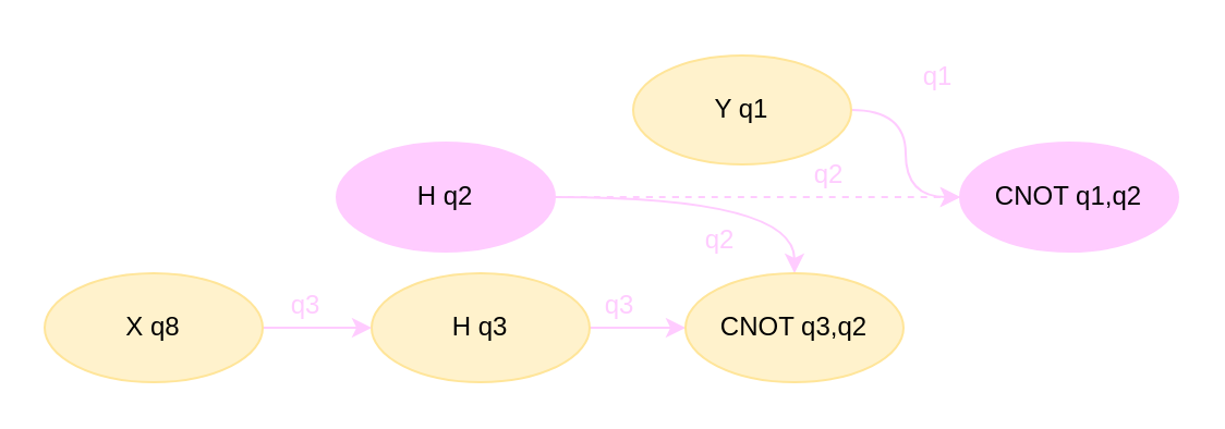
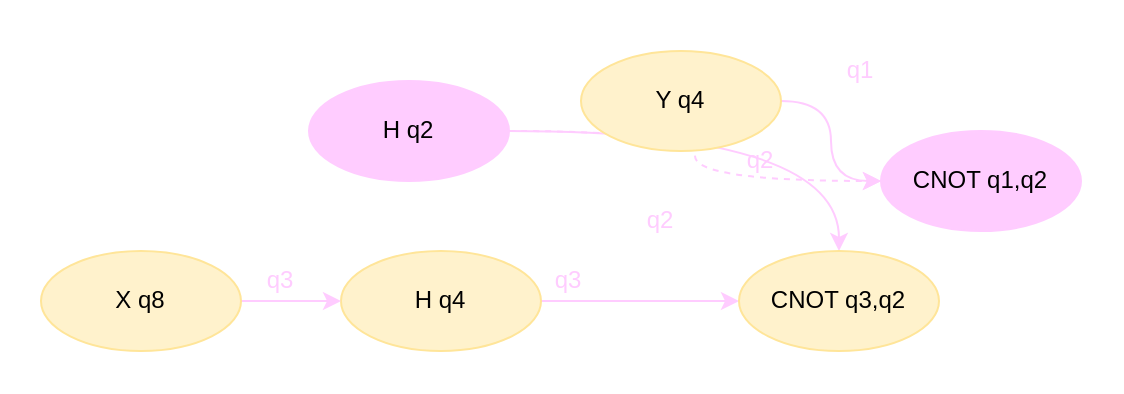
- <mxCell id="10" value="Y q1" style="ellipse;whiteSpace=wrap;html=1;strokeColor=#FFE599;fillColor=#FFF2CC;" vertex="1" parent="1"><mxGeometry x="290" y="25" width="100" height="50" as="geometry" /></mxCell>
+ <mxCell id="10" value="Y q4" style="ellipse;whiteSpace=wrap;html=1;strokeColor=#FFE599;fillColor=#FFF2CC;" vertex="1" parent="1"><mxGeometry x="290" y="25" width="100" height="50" as="geometry" /></mxCell>
- <mxCell id="7" value="H q2" style="ellipse;whiteSpace=wrap;html=1;strokeColor=#FFCCFF;fillColor=#FFCCFF;" vertex="1" parent="1"><mxGeometry x="154" y="65" width="100" height="50" as="geometry" /></mxCell>
+ <mxCell id="7" value="H q2" style="ellipse;whiteSpace=wrap;html=1;strokeColor=#FFCCFF;fillColor=#FFCCFF;" vertex="1" parent="1"><mxGeometry x="154" y="40" width="100" height="50" as="geometry" /></mxCell>
- <mxCell id="12" value="H q3" style="ellipse;whiteSpace=wrap;html=1;strokeColor=#FFE599;fillColor=#FFF2CC;" vertex="1" parent="1"><mxGeometry x="170" y="125" width="100" height="50" as="geometry" /></mxCell>
+ <mxCell id="12" value="H q4" style="ellipse;whiteSpace=wrap;html=1;strokeColor=#FFE599;fillColor=#FFF2CC;" vertex="1" parent="1"><mxGeometry x="170" y="125" width="100" height="50" as="geometry" /></mxCell>
- <mxCell id="15" value="CNOT q3,q2" style="ellipse;whiteSpace=wrap;html=1;strokeColor=#FFE599;fillColor=#FFF2CC;" vertex="1" parent="1"><mxGeometry x="314" y="125" width="100" height="50" as="geometry" /></mxCell>
+ <mxCell id="15" value="CNOT q3,q2" style="ellipse;whiteSpace=wrap;html=1;strokeColor=#FFE599;fillColor=#FFF2CC;" vertex="1" parent="1"><mxGeometry x="369" y="125" width="100" height="50" as="geometry" /></mxCell>
